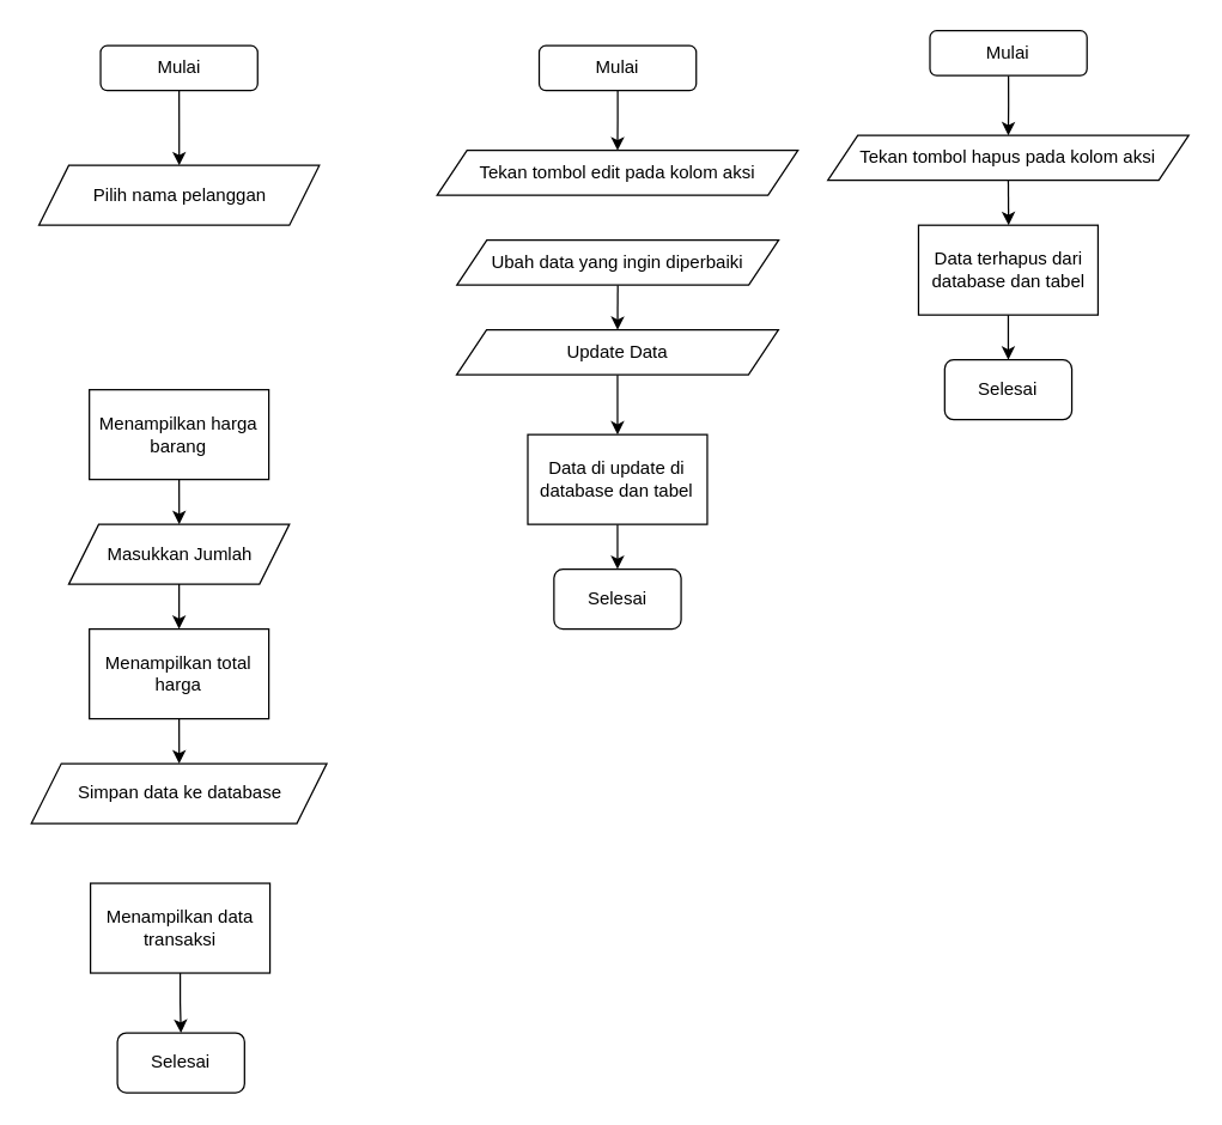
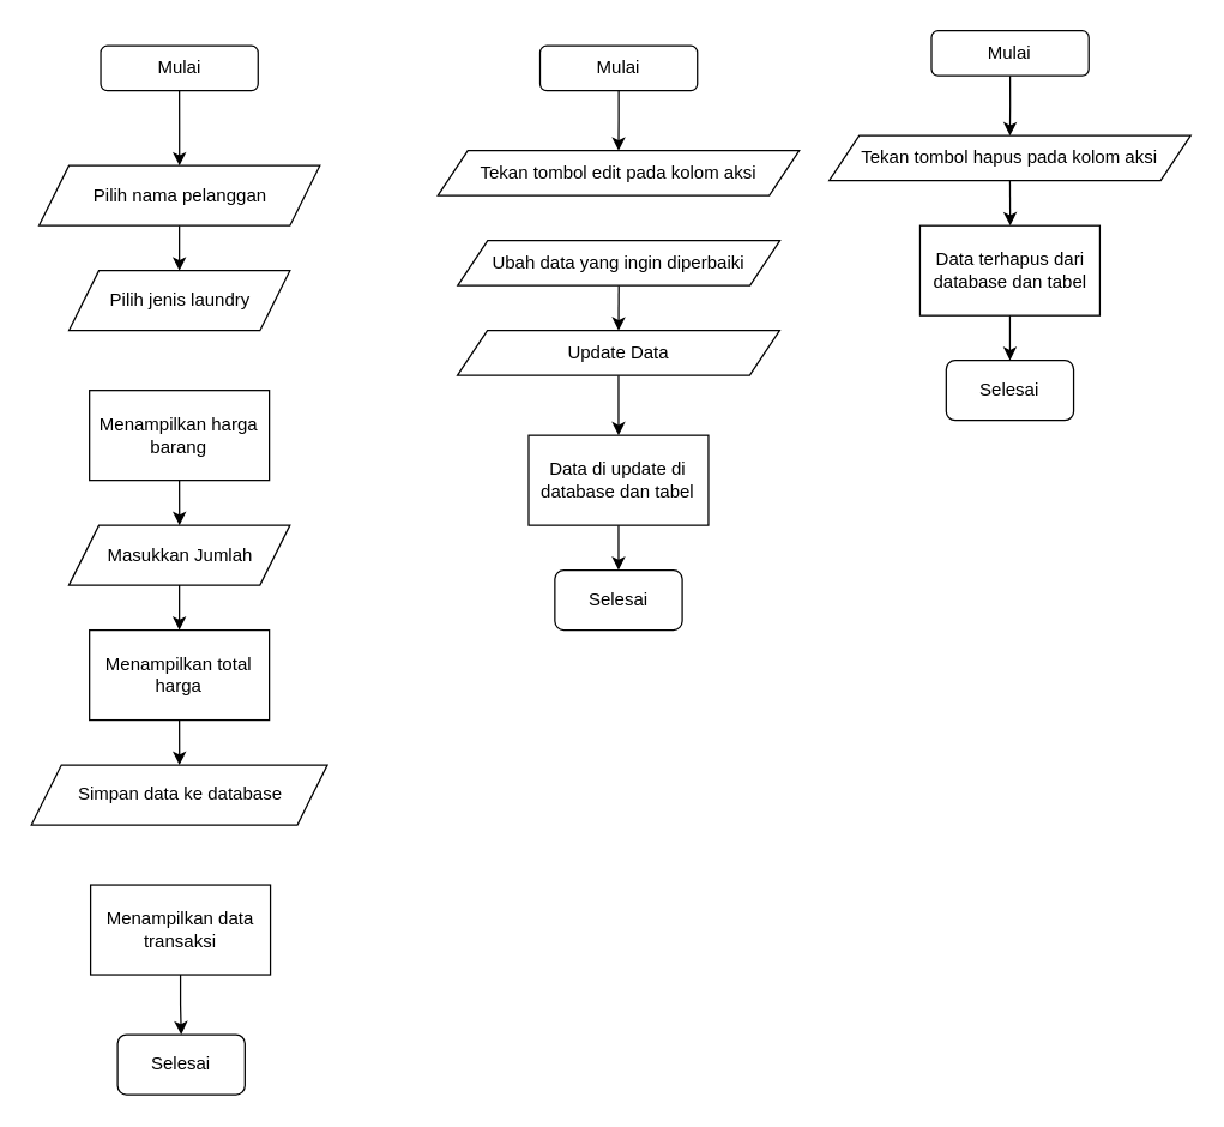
+ <mxCell id="4" style="edgeStyle=orthogonalEdgeStyle;rounded=0;orthogonalLoop=1;jettySize=auto;html=1;exitX=0.5;exitY=1;exitDx=0;exitDy=0;entryX=0.5;entryY=0;entryDx=0;entryDy=0;" edge="1" parent="1" source="5" target="6"><mxGeometry relative="1" as="geometry" /></mxCell>
+ <mxCell id="6" value="Pilih jenis laundry" style="shape=parallelogram;perimeter=parallelogramPerimeter;whiteSpace=wrap;html=1;fixedSize=1;" vertex="1" parent="1"><mxGeometry x="45.5" y="180" width="147.5" height="40" as="geometry" /></mxCell>
